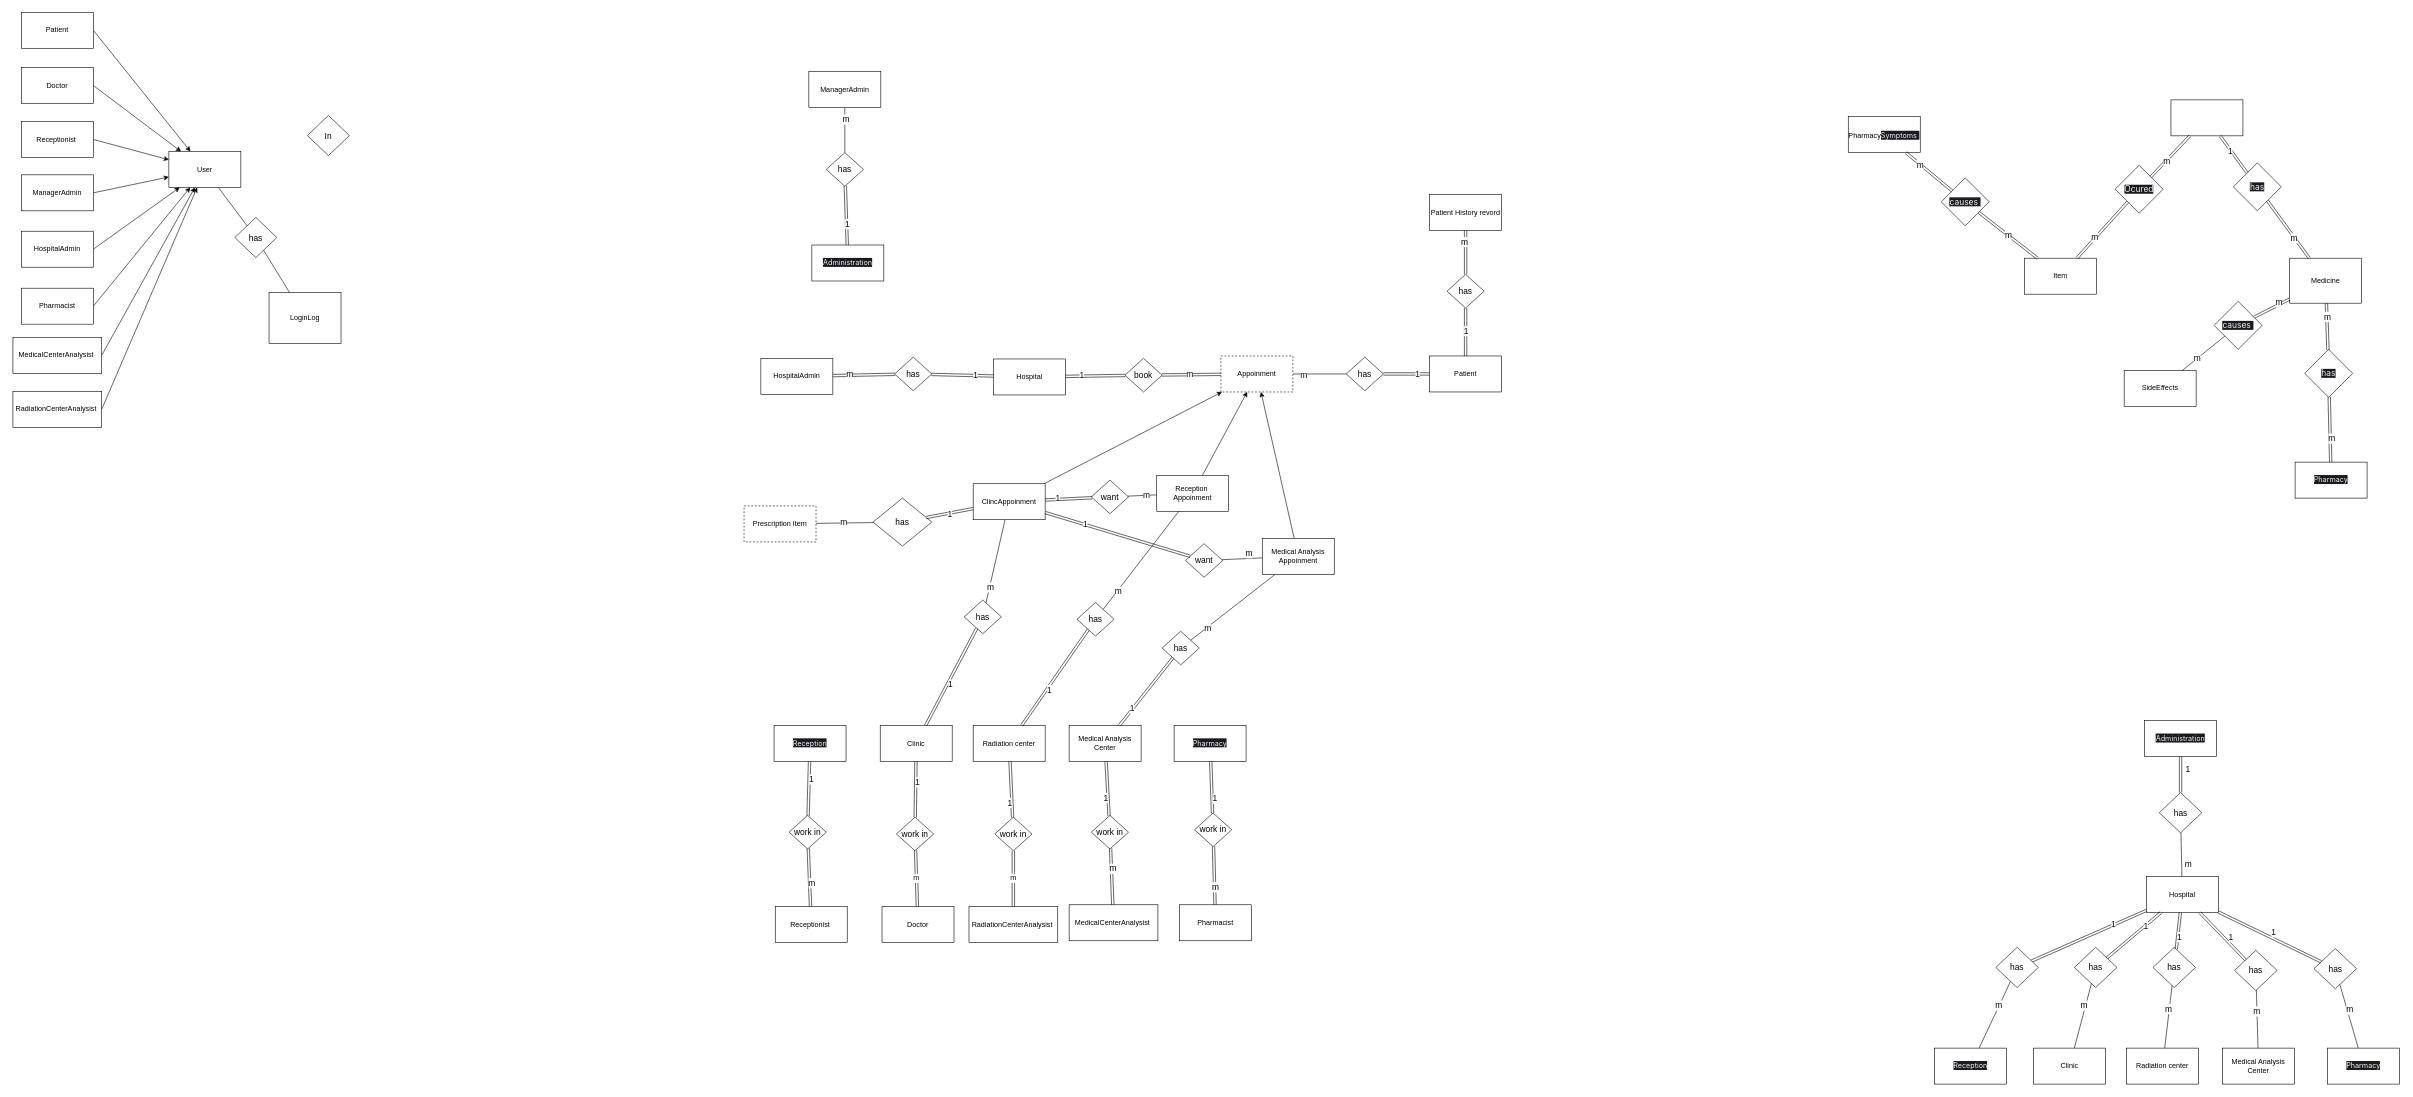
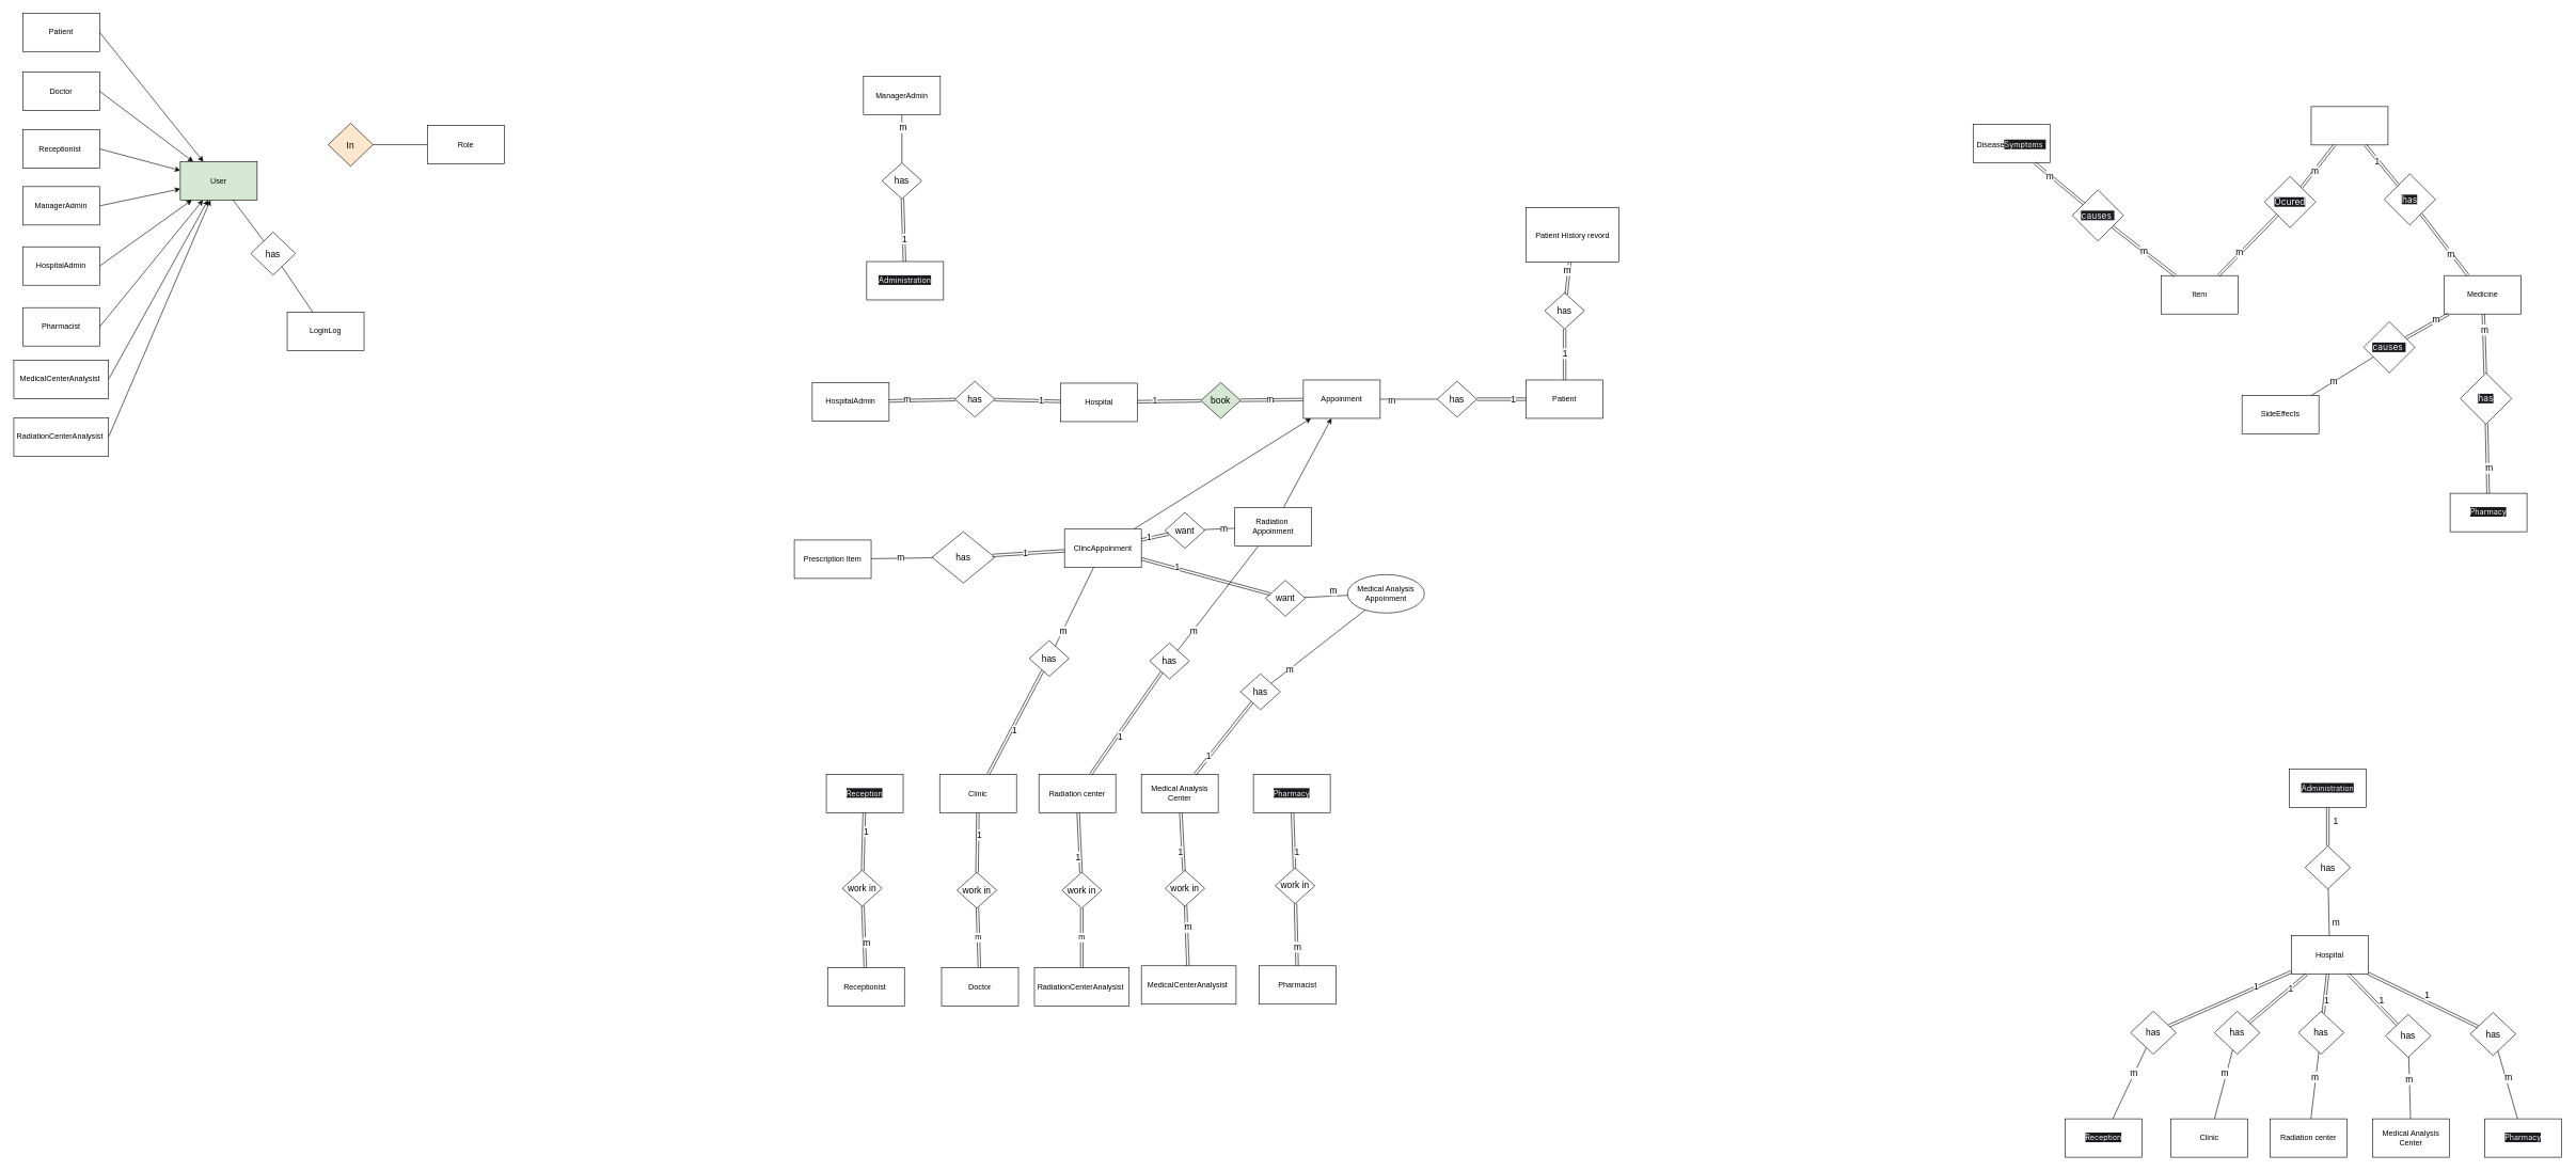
- <mxCell id="32" value="&lt;span style=&quot;color: rgb(255, 255, 255); font-family: Inter, Helvetica, sans-serif; font-size: 12.8px;&quot;&gt;EffectiveSubstance&lt;/span&gt;" style="whiteSpace=wrap;html=1;" parent="1" vertex="1"><mxGeometry x="3618" y="166" width="120" height="60" as="geometry" /></mxCell>
+ <mxCell id="32" value="&lt;span style=&quot;color: rgb(255, 255, 255); font-family: Inter, Helvetica, sans-serif; font-size: 12.8px;&quot;&gt;EffectiveSubstance&lt;/span&gt;" style="whiteSpace=wrap;html=1;" parent="1" vertex="1"><mxGeometry x="3608" y="166" width="120" height="60" as="geometry" /></mxCell>
- <mxCell id="33" value="&lt;font style=&quot;font-size: 12px;&quot;&gt;Pharmacy&lt;/font&gt;&lt;span style=&quot;color: rgb(243, 245, 247); font-family: Inter, Helvetica, sans-serif; text-align: start; background-color: rgb(27, 27, 31);&quot;&gt;&lt;font style=&quot;font-size: 12px;&quot;&gt;Symptoms&lt;/font&gt;&lt;span style=&quot;font-size: 16px;&quot;&gt;&amp;nbsp;&lt;/span&gt;&lt;/span&gt;" style="whiteSpace=wrap;html=1;" parent="1" vertex="1"><mxGeometry x="3080" y="194" width="120" height="60" as="geometry" /></mxCell>
+ <mxCell id="33" value="&lt;font style=&quot;font-size: 12px;&quot;&gt;Disease&lt;/font&gt;&lt;span style=&quot;color: rgb(243, 245, 247); font-family: Inter, Helvetica, sans-serif; text-align: start; background-color: rgb(27, 27, 31);&quot;&gt;&lt;font style=&quot;font-size: 12px;&quot;&gt;Symptoms&lt;/font&gt;&lt;span style=&quot;font-size: 16px;&quot;&gt;&amp;nbsp;&lt;/span&gt;&lt;/span&gt;" style="whiteSpace=wrap;html=1;" parent="1" vertex="1"><mxGeometry x="3080" y="194" width="120" height="60" as="geometry" /></mxCell>
- <mxCell id="101" value="In" style="rhombus;whiteSpace=wrap;html=1;fontSize=14;" parent="1" vertex="1"><mxGeometry x="511" y="192" width="70" height="67" as="geometry" /></mxCell>
+ <mxCell id="101" value="In" style="rhombus;whiteSpace=wrap;html=1;fontSize=14;fillColor=#ffe6cc;" parent="1" vertex="1"><mxGeometry x="511" y="192" width="70" height="67" as="geometry" /></mxCell>
+ <mxCell id="106" value="" style="endArrow=none;html=1;fontSize=12;" parent="1" source="4" target="101" edge="1"><mxGeometry width="50" height="50" relative="1" as="geometry"><mxPoint x="1596.998" y="157.002" as="sourcePoint" /><mxPoint x="1670.707" y="253.34" as="targetPoint" /></mxGeometry></mxCell>
+ <mxCell id="4" value="Role" style="whiteSpace=wrap;html=1;" parent="1" vertex="1"><mxGeometry x="666" y="195.5" width="120" height="60" as="geometry" /></mxCell>
- <mxCell id="3" value="User" style="whiteSpace=wrap;html=1;" parent="1" vertex="1"><mxGeometry x="280" y="252" width="120" height="60" as="geometry" /></mxCell>
+ <mxCell id="3" value="User" style="whiteSpace=wrap;html=1;fillColor=#d5e8d4;" parent="1" vertex="1"><mxGeometry x="280" y="252" width="120" height="60" as="geometry" /></mxCell>
- <mxCell id="44" value="&lt;span style=&quot;color: rgb(243, 245, 247); font-family: Inter, Helvetica, sans-serif; text-align: start; background-color: rgb(27, 27, 31);&quot;&gt;&lt;font style=&quot;font-size: 14px;&quot;&gt;Ocured&lt;/font&gt;&lt;/span&gt;" style="rhombus;whiteSpace=wrap;html=1;fontSize=12;" parent="1" vertex="1"><mxGeometry x="3525" y="275" width="80" height="80" as="geometry" /></mxCell>
+ <mxCell id="44" value="&lt;span style=&quot;color: rgb(243, 245, 247); font-family: Inter, Helvetica, sans-serif; text-align: start; background-color: rgb(27, 27, 31);&quot;&gt;&lt;font style=&quot;font-size: 14px;&quot;&gt;Ocured&lt;/font&gt;&lt;/span&gt;" style="rhombus;whiteSpace=wrap;html=1;fontSize=12;" parent="1" vertex="1"><mxGeometry x="3535" y="275" width="80" height="80" as="geometry" /></mxCell>
- <mxCell id="15" value="Patient History revord" style="whiteSpace=wrap;html=1;" parent="1" vertex="1"><mxGeometry x="2382" y="324" width="120" height="60" as="geometry" /></mxCell>
+ <mxCell id="15" value="Patient History revord" style="whiteSpace=wrap;html=1;" parent="1" vertex="1"><mxGeometry x="2382" y="324" width="145" height="85" as="geometry" /></mxCell>
- <mxCell id="6" value="Medicine" style="whiteSpace=wrap;html=1;" parent="1" vertex="1"><mxGeometry x="3816" y="430" width="120" height="75" as="geometry" /></mxCell>
+ <mxCell id="6" value="Medicine" style="whiteSpace=wrap;html=1;" parent="1" vertex="1"><mxGeometry x="3816" y="430" width="120" height="60" as="geometry" /></mxCell>
- <mxCell id="14" value="LoginLog" style="whiteSpace=wrap;html=1;" parent="1" vertex="1"><mxGeometry x="447" y="487" width="120" height="85" as="geometry" /></mxCell>
+ <mxCell id="14" value="LoginLog" style="whiteSpace=wrap;html=1;" parent="1" vertex="1"><mxGeometry x="447" y="487" width="120" height="60" as="geometry" /></mxCell>
- <mxCell id="13" value="Appoinment" style="whiteSpace=wrap;html=1;dashed=1;" parent="1" vertex="1"><mxGeometry x="2034" y="593" width="120" height="60" as="geometry" /></mxCell>
+ <mxCell id="13" value="Appoinment" style="whiteSpace=wrap;html=1;" parent="1" vertex="1"><mxGeometry x="2034" y="593" width="120" height="60" as="geometry" /></mxCell>
- <mxCell id="123" value="book" style="rhombus;whiteSpace=wrap;html=1;fontSize=14;" parent="1" vertex="1"><mxGeometry x="1874" y="597" width="62" height="56" as="geometry" /></mxCell>
+ <mxCell id="123" value="book" style="rhombus;whiteSpace=wrap;html=1;fontSize=14;fillColor=#d5e8d4;" parent="1" vertex="1"><mxGeometry x="1874" y="597" width="62" height="56" as="geometry" /></mxCell>
- <mxCell id="34" value="SideEffects" style="whiteSpace=wrap;html=1;fontSize=12;" parent="1" vertex="1"><mxGeometry x="3540" y="617" width="120" height="60" as="geometry" /></mxCell>
+ <mxCell id="34" value="SideEffects" style="whiteSpace=wrap;html=1;fontSize=12;" parent="1" vertex="1"><mxGeometry x="3500" y="617" width="120" height="60" as="geometry" /></mxCell>
- <mxCell id="166" style="edgeStyle=none;html=1;fontSize=14;" parent="1" source="167" target="13" edge="1"><mxGeometry relative="1" as="geometry" /></mxCell>
- <mxCell id="165" value="Reception&amp;nbsp; Appoinment" style="whiteSpace=wrap;html=1;" parent="1" vertex="1"><mxGeometry x="1927" y="792" width="120" height="60" as="geometry" /></mxCell>
+ <mxCell id="165" value="Radiation&amp;nbsp; Appoinment" style="whiteSpace=wrap;html=1;" parent="1" vertex="1"><mxGeometry x="1927" y="792" width="120" height="60" as="geometry" /></mxCell>
- <mxCell id="169" value="ClincAppoinment" style="whiteSpace=wrap;html=1;" parent="1" vertex="1"><mxGeometry x="1621" y="806" width="120" height="60" as="geometry" /></mxCell>
+ <mxCell id="169" value="ClincAppoinment" style="whiteSpace=wrap;html=1;" parent="1" vertex="1"><mxGeometry x="1661" y="826" width="120" height="60" as="geometry" /></mxCell>
- <mxCell id="170" value="Prescription Item" style="whiteSpace=wrap;html=1;dashed=1;" parent="1" vertex="1"><mxGeometry x="1239" y="843" width="120" height="60" as="geometry" /></mxCell>
+ <mxCell id="170" value="Prescription Item" style="whiteSpace=wrap;html=1;" parent="1" vertex="1"><mxGeometry x="1239" y="843" width="120" height="60" as="geometry" /></mxCell>
- <mxCell id="167" value="Medical Analysis Appoinment" style="whiteSpace=wrap;html=1;" parent="1" vertex="1"><mxGeometry x="2103" y="897" width="120" height="60" as="geometry" /></mxCell>
+ <mxCell id="167" value="Medical Analysis Appoinment" style="ellipse;whiteSpace=wrap;html=1;" parent="1" vertex="1"><mxGeometry x="2103" y="897" width="120" height="60" as="geometry" /></mxCell>
